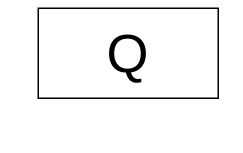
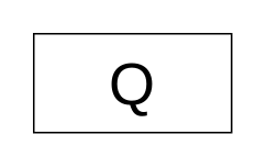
- <mxCell id="2" value="&lt;font style=&quot;font-size: 36px&quot;&gt;Q&lt;/font&gt;" style="rounded=0;whiteSpace=wrap;html=1;" vertex="1" parent="1"><mxGeometry x="25" y="5" width="120" height="60" as="geometry" /></mxCell>
+ <mxCell id="2" value="&lt;font style=&quot;font-size: 36px&quot;&gt;Q&lt;/font&gt;" style="rounded=0;whiteSpace=wrap;html=1;" vertex="1" parent="1"><mxGeometry x="20" y="20" width="120" height="60" as="geometry" /></mxCell>
